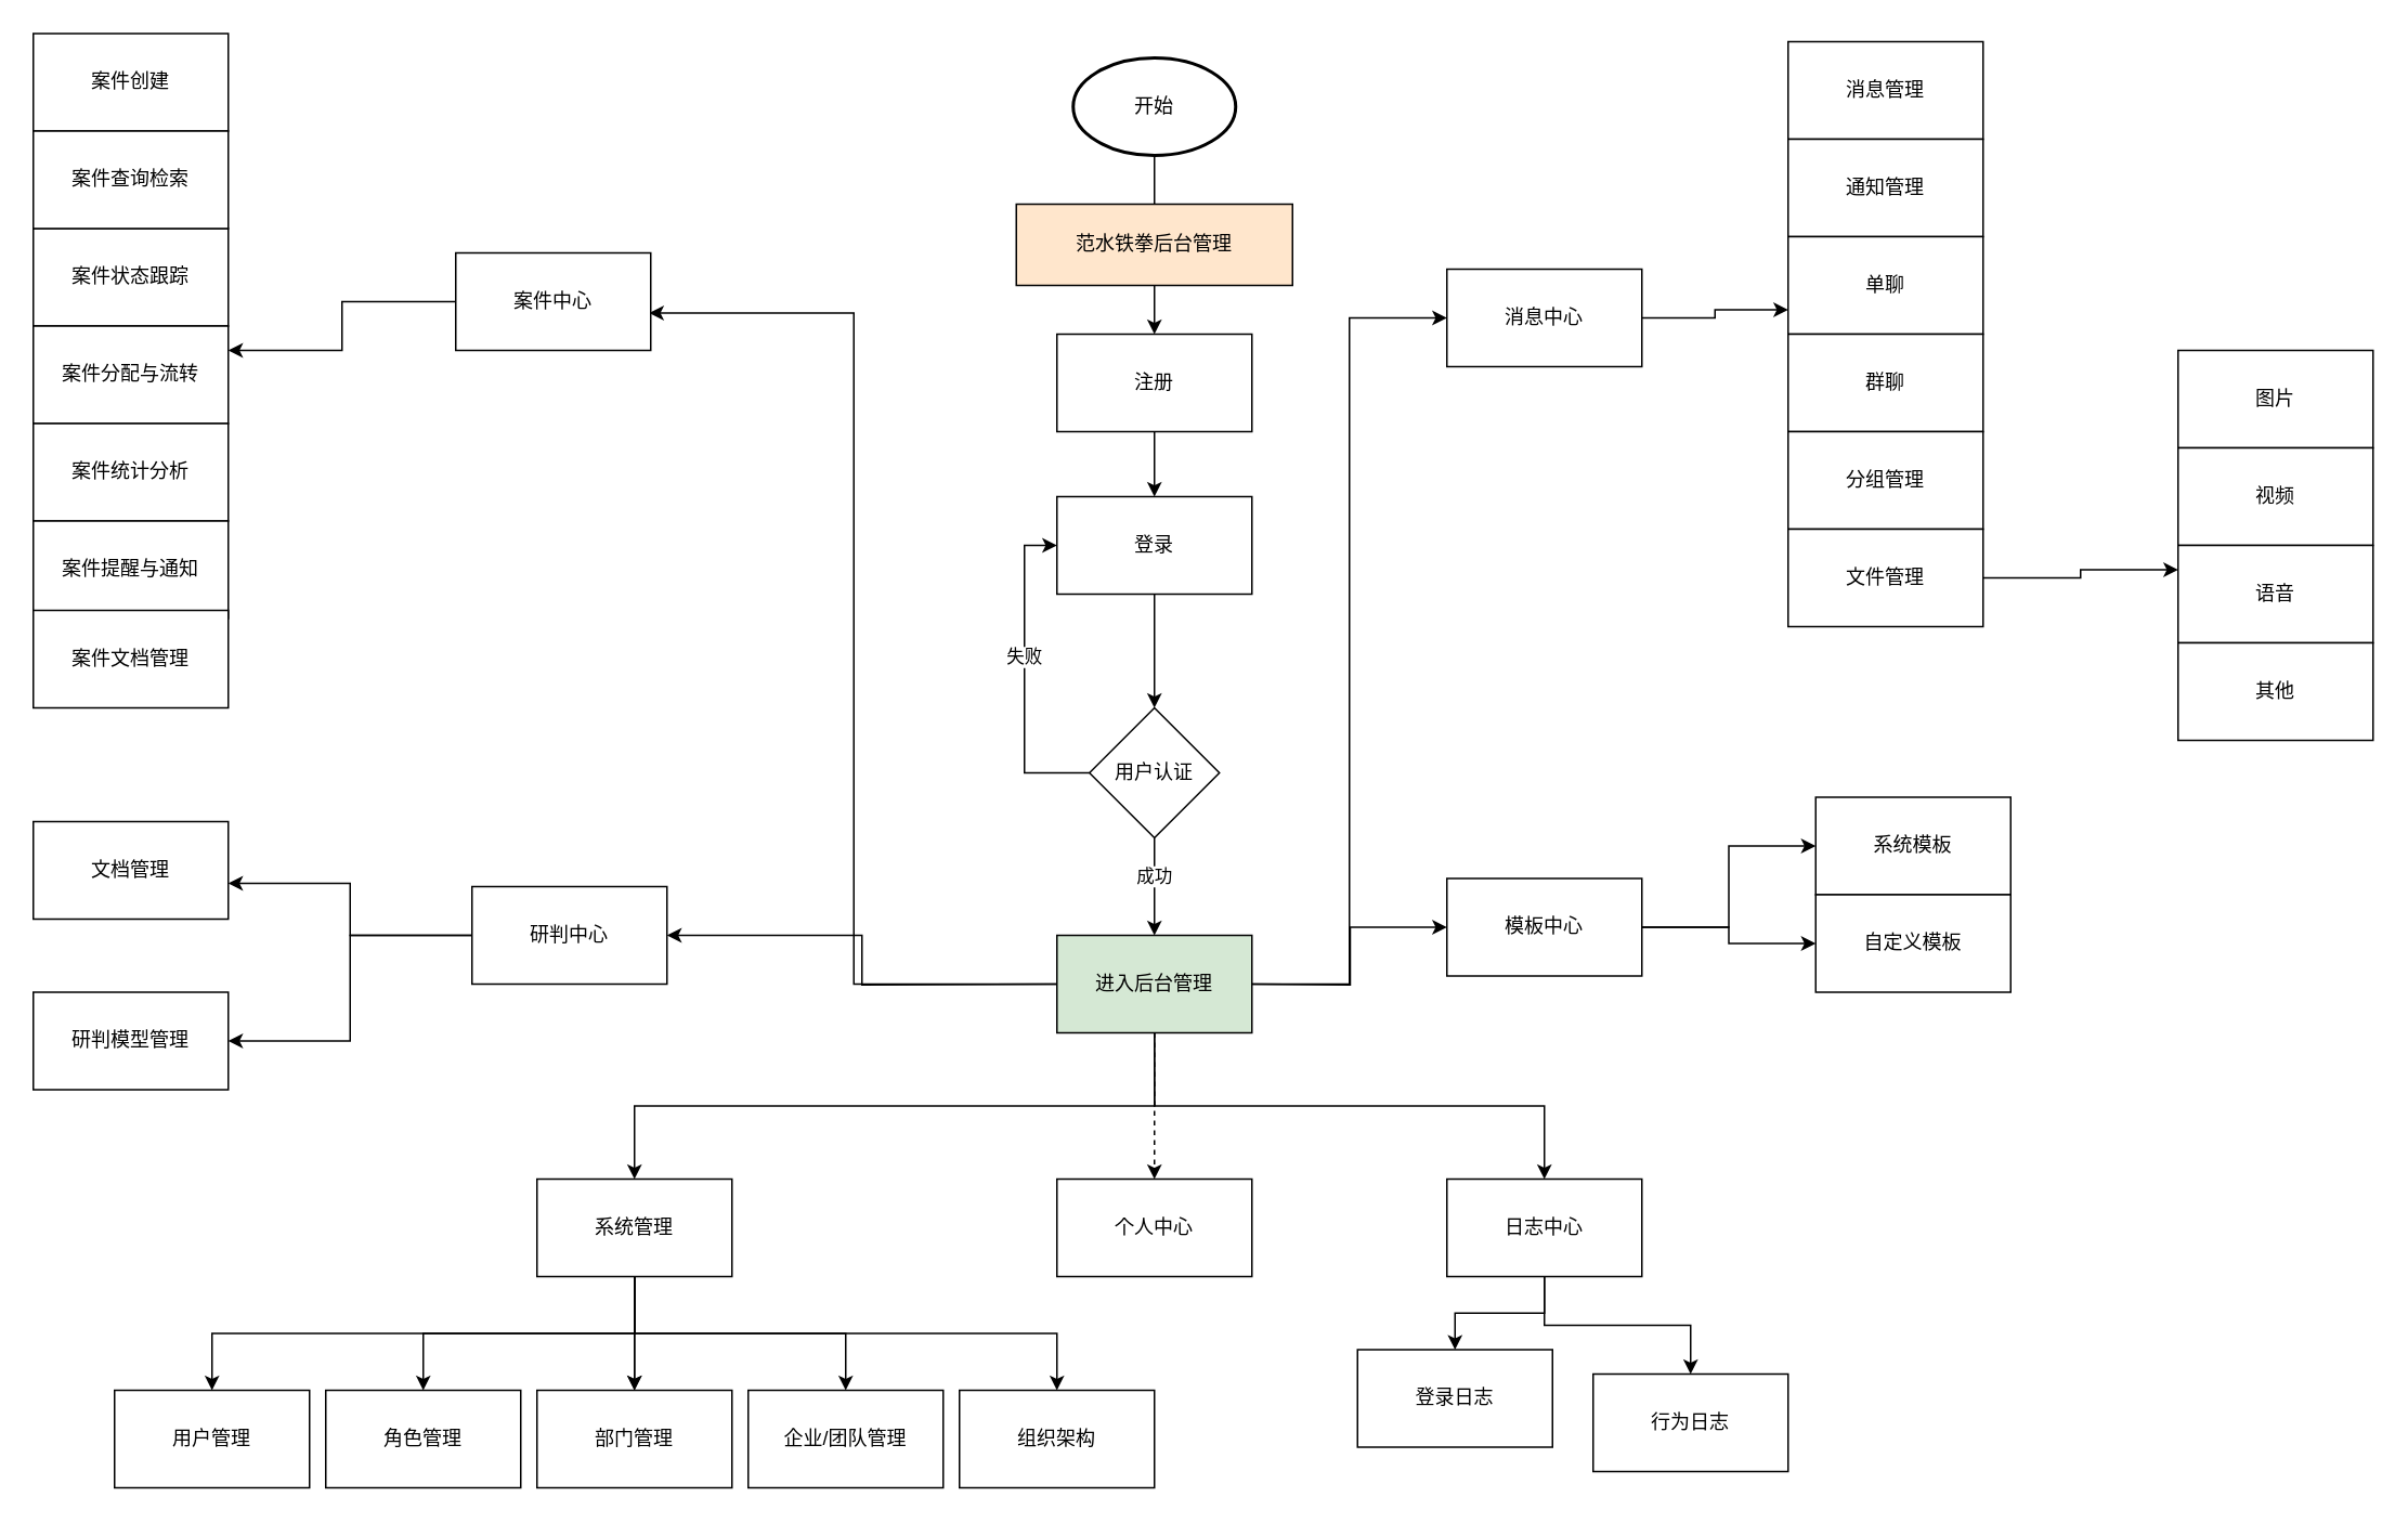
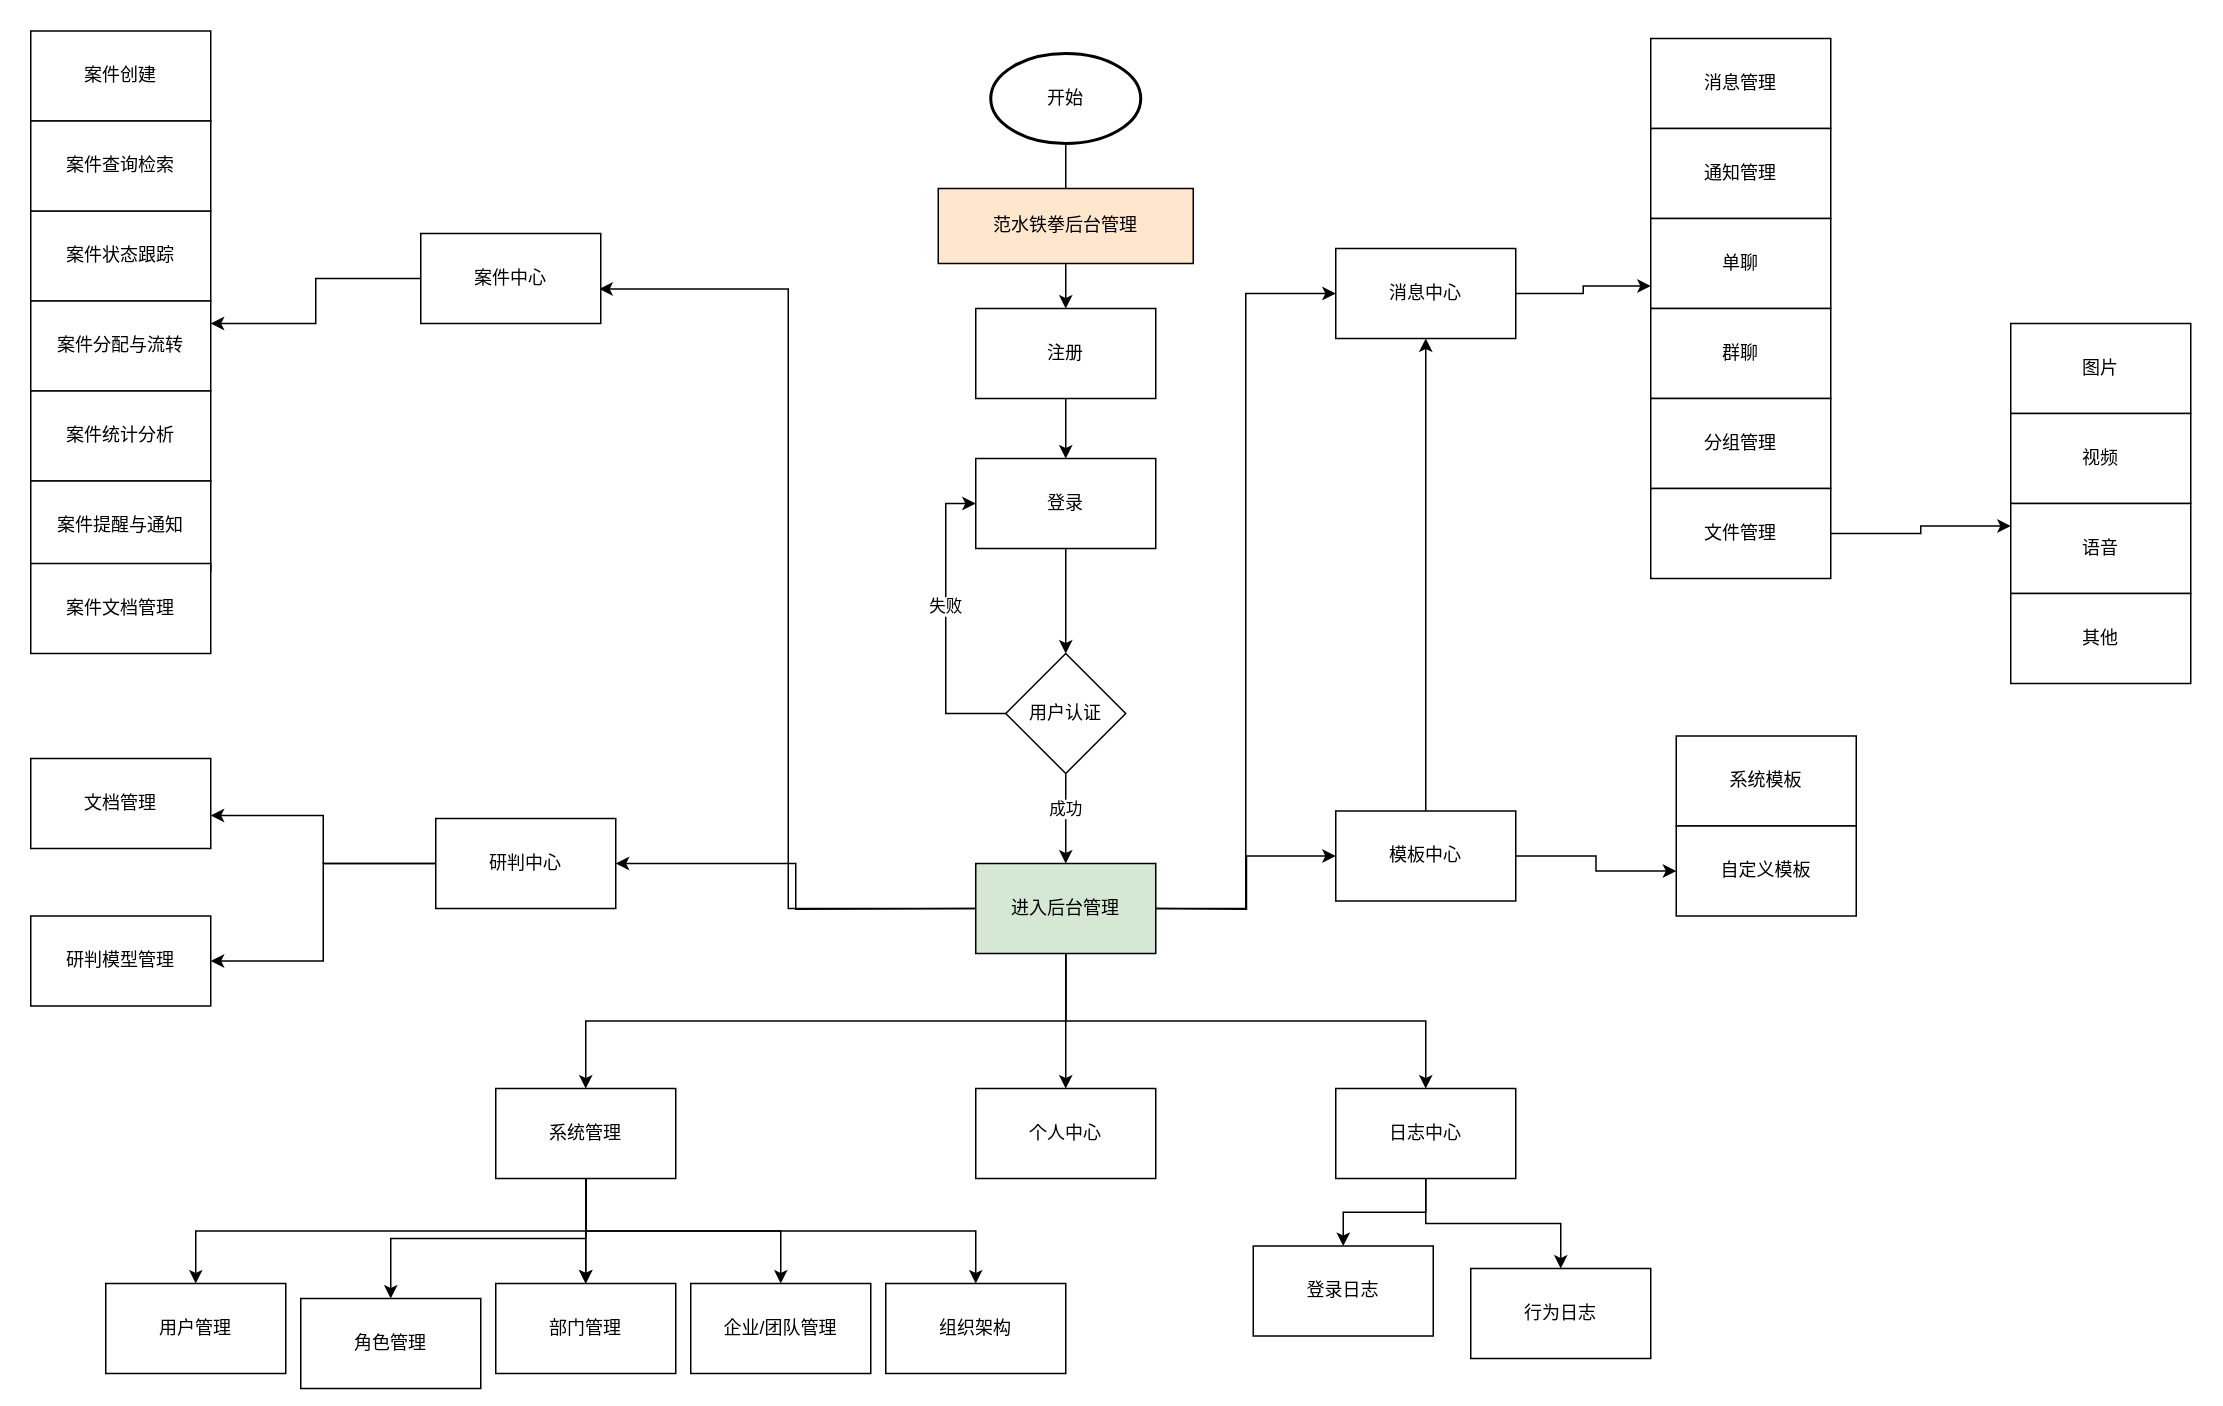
- <mxCell id="43" value="" style="edgeStyle=orthogonalEdgeStyle;rounded=0;orthogonalLoop=1;jettySize=auto;html=1;entryX=0;entryY=0.5;entryDx=0;entryDy=0;" parent="1" source="45" target="51" edge="1"><mxGeometry relative="1" as="geometry" /></mxCell>
+ <mxCell id="43" value="" style="edgeStyle=orthogonalEdgeStyle;rounded=0;orthogonalLoop=1;jettySize=auto;html=1;" parent="1" source="45" target="42" edge="1"><mxGeometry relative="1" as="geometry" /></mxCell>
- <mxCell id="20" style="edgeStyle=orthogonalEdgeStyle;rounded=0;orthogonalLoop=1;jettySize=auto;html=1;exitX=0.5;exitY=1;exitDx=0;exitDy=0;entryX=0.5;entryY=0;entryDx=0;entryDy=0;dashed=1;" parent="1" source="22" target="25" edge="1"><mxGeometry relative="1" as="geometry" /></mxCell>
+ <mxCell id="20" style="edgeStyle=orthogonalEdgeStyle;rounded=0;orthogonalLoop=1;jettySize=auto;html=1;exitX=0.5;exitY=1;exitDx=0;exitDy=0;entryX=0.5;entryY=0;entryDx=0;entryDy=0;" parent="1" source="22" target="25" edge="1"><mxGeometry relative="1" as="geometry" /></mxCell>
- <mxCell id="33" value="角色管理" style="whiteSpace=wrap;html=1;rounded=0;" parent="1" vertex="1"><mxGeometry x="200" y="855" width="120" height="60" as="geometry" /></mxCell>
+ <mxCell id="33" value="角色管理" style="whiteSpace=wrap;html=1;rounded=0;" parent="1" vertex="1"><mxGeometry x="200" y="865" width="120" height="60" as="geometry" /></mxCell>
